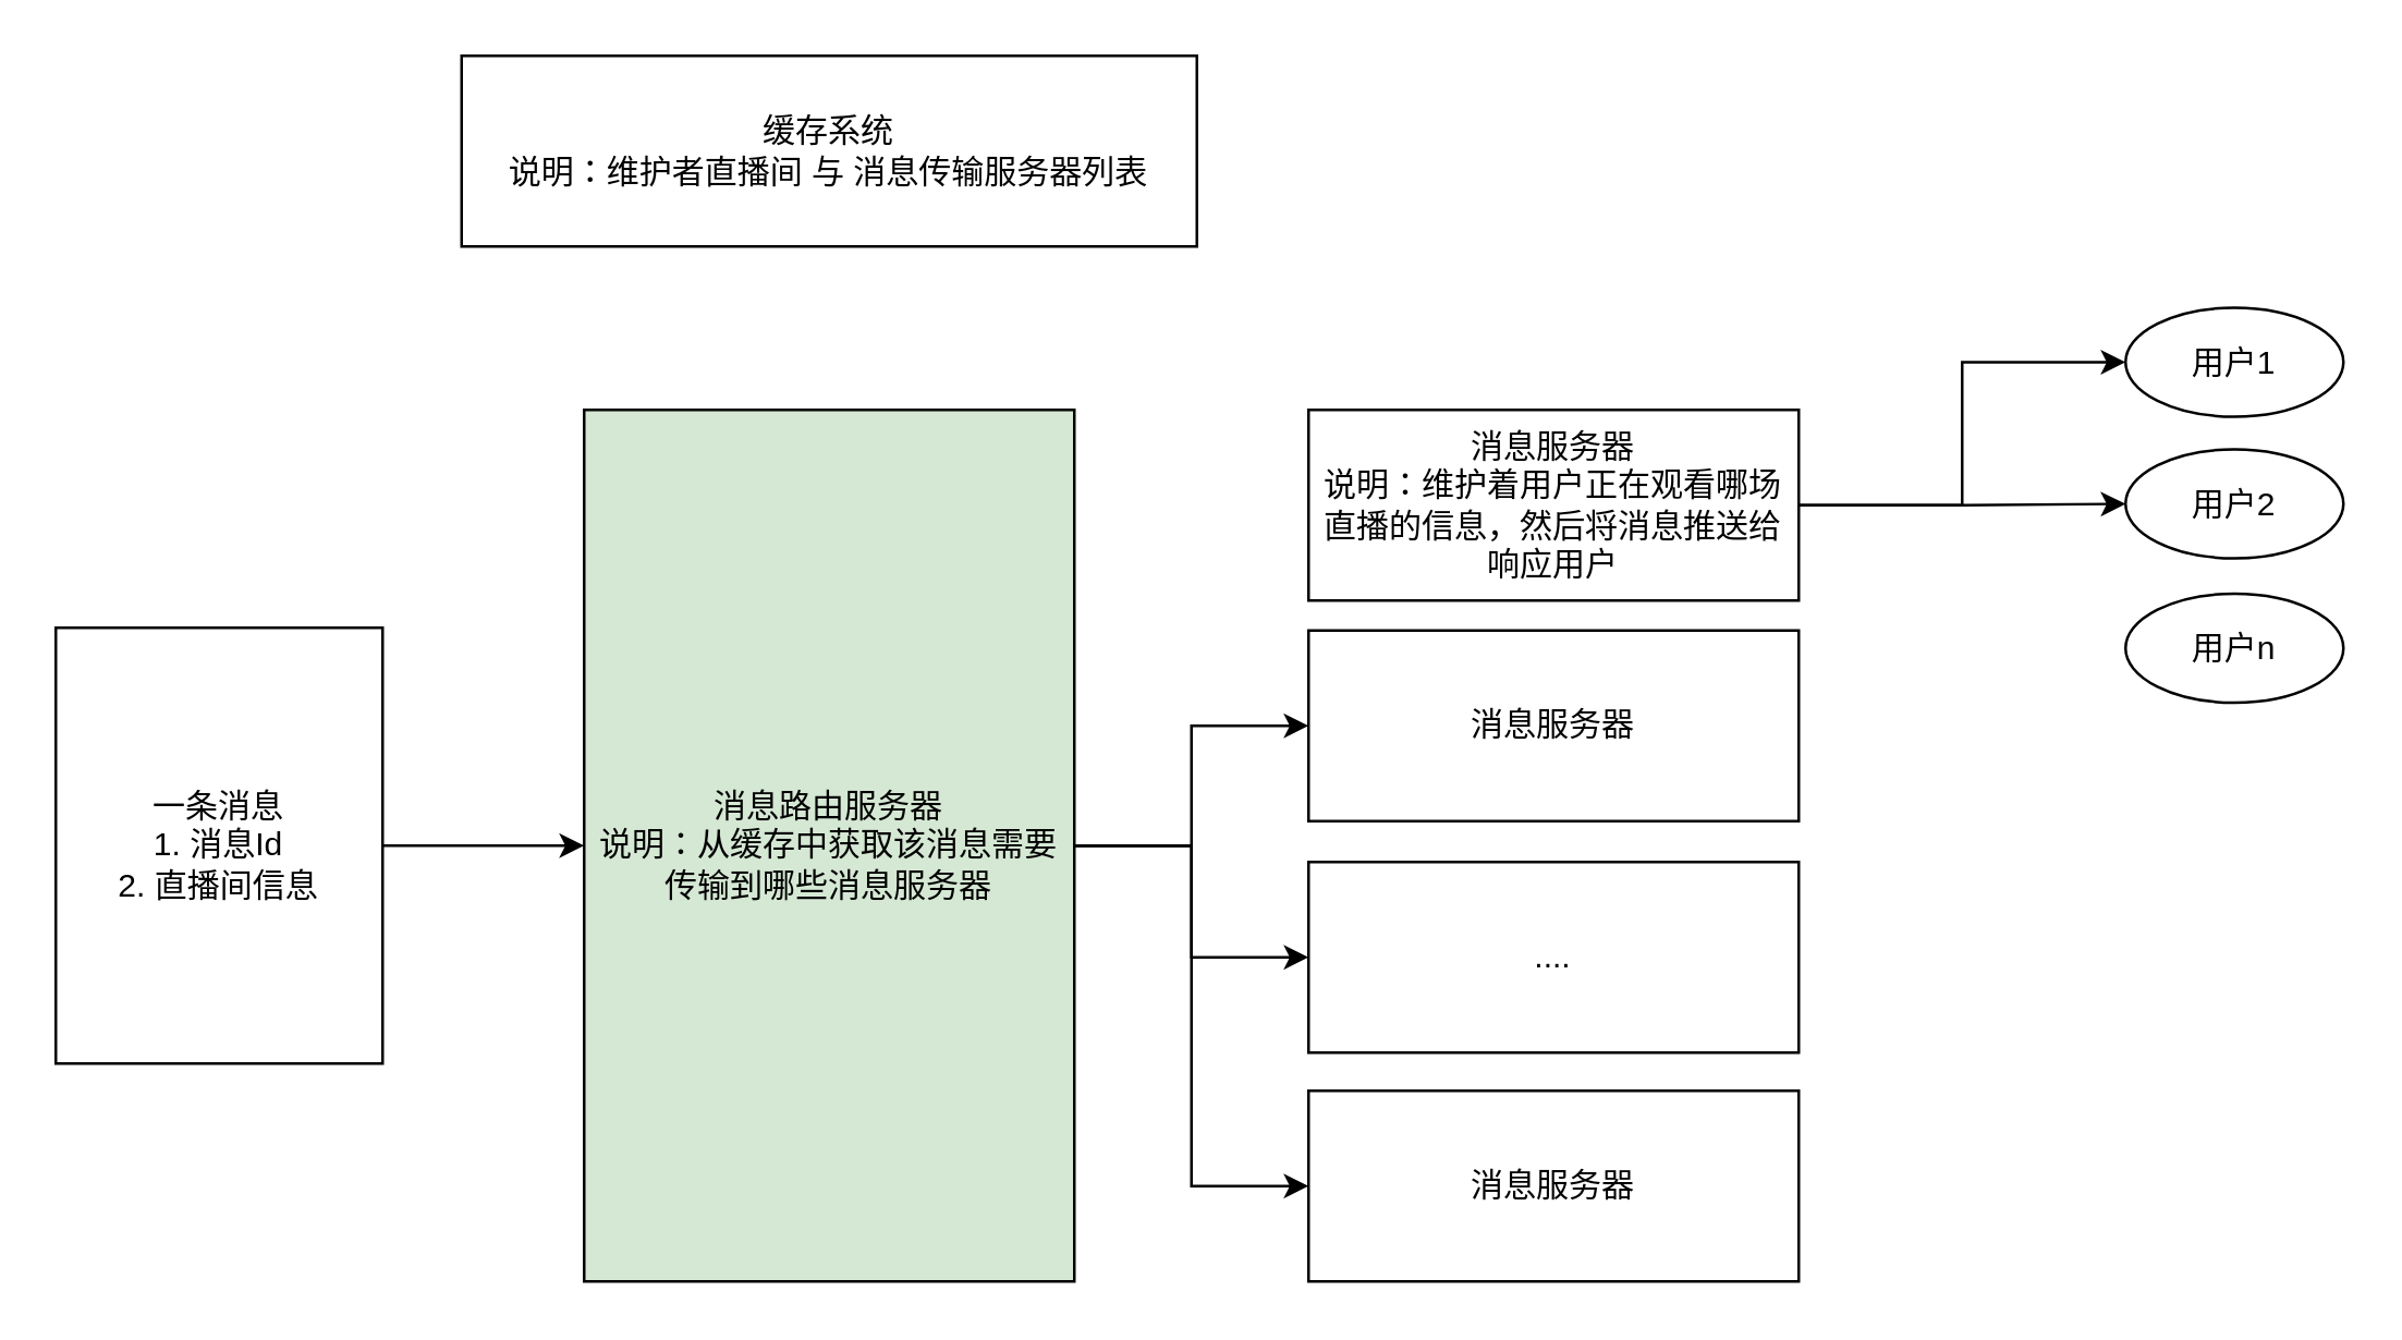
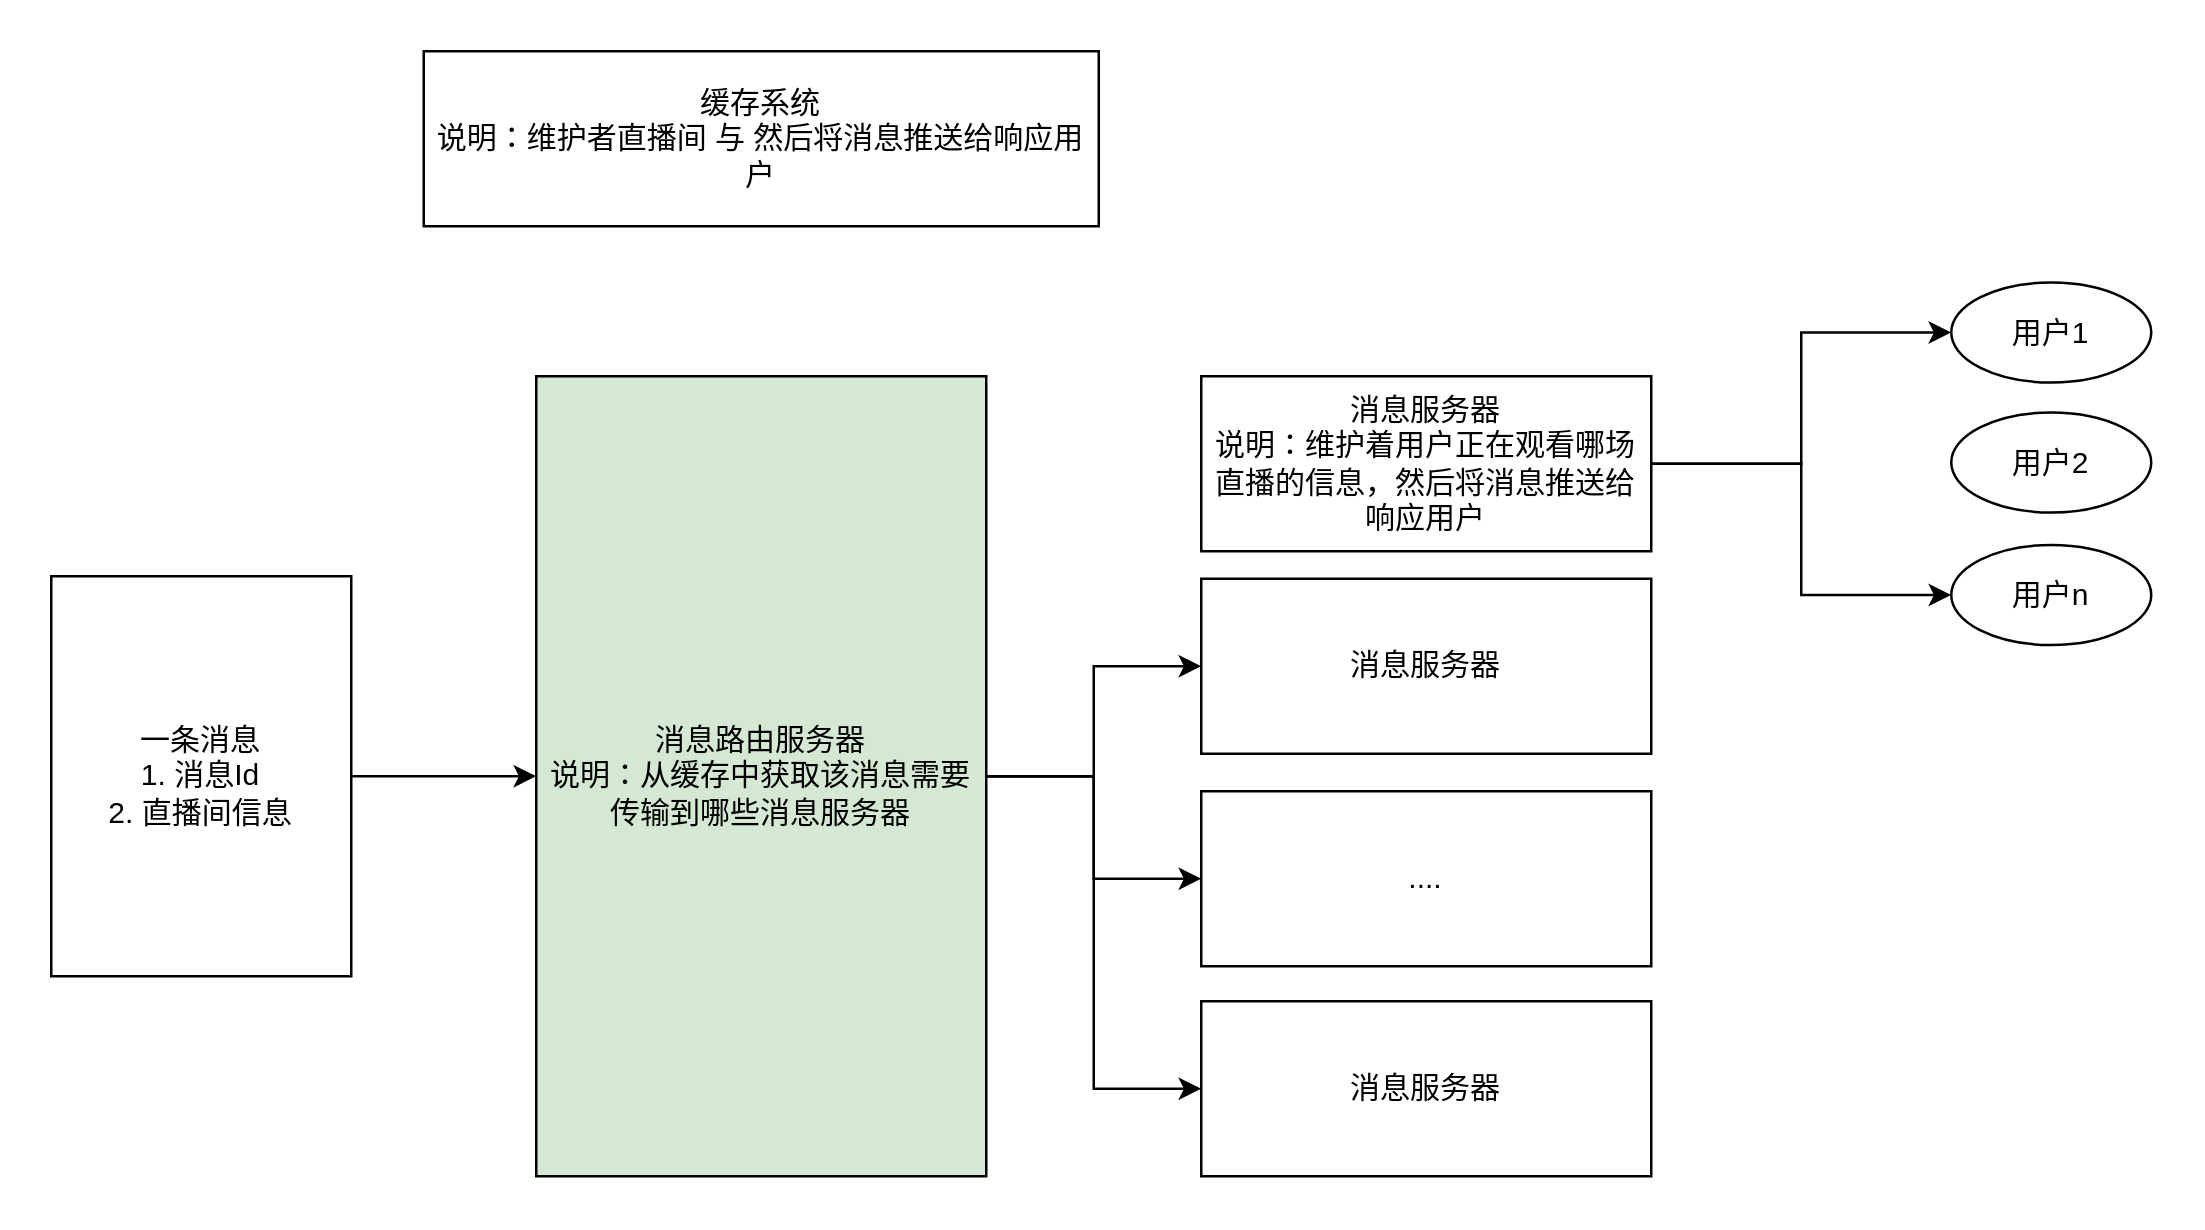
- <mxCell id="4" value="缓存系统&lt;br&gt;说明：维护者直播间&amp;nbsp;与&amp;nbsp;消息传输服务器列表" style="rounded=0;whiteSpace=wrap;html=1;" vertex="1" parent="1"><mxGeometry x="169" y="20" width="270" height="70" as="geometry" /></mxCell>
+ <mxCell id="4" value="缓存系统&lt;br&gt;说明：维护者直播间&amp;nbsp;与&amp;nbsp;然后将消息推送给响应用户" style="rounded=0;whiteSpace=wrap;html=1;" vertex="1" parent="1"><mxGeometry x="169" y="20" width="270" height="70" as="geometry" /></mxCell>
- <mxCell id="10" style="edgeStyle=orthogonalEdgeStyle;rounded=0;orthogonalLoop=1;jettySize=auto;html=1;" edge="1" parent="1" source="11" target="17"><mxGeometry relative="1" as="geometry" /></mxCell>
+ <mxCell id="10" style="edgeStyle=orthogonalEdgeStyle;rounded=0;orthogonalLoop=1;jettySize=auto;html=1;" edge="1" parent="1" source="11" target="16"><mxGeometry relative="1" as="geometry" /></mxCell>
